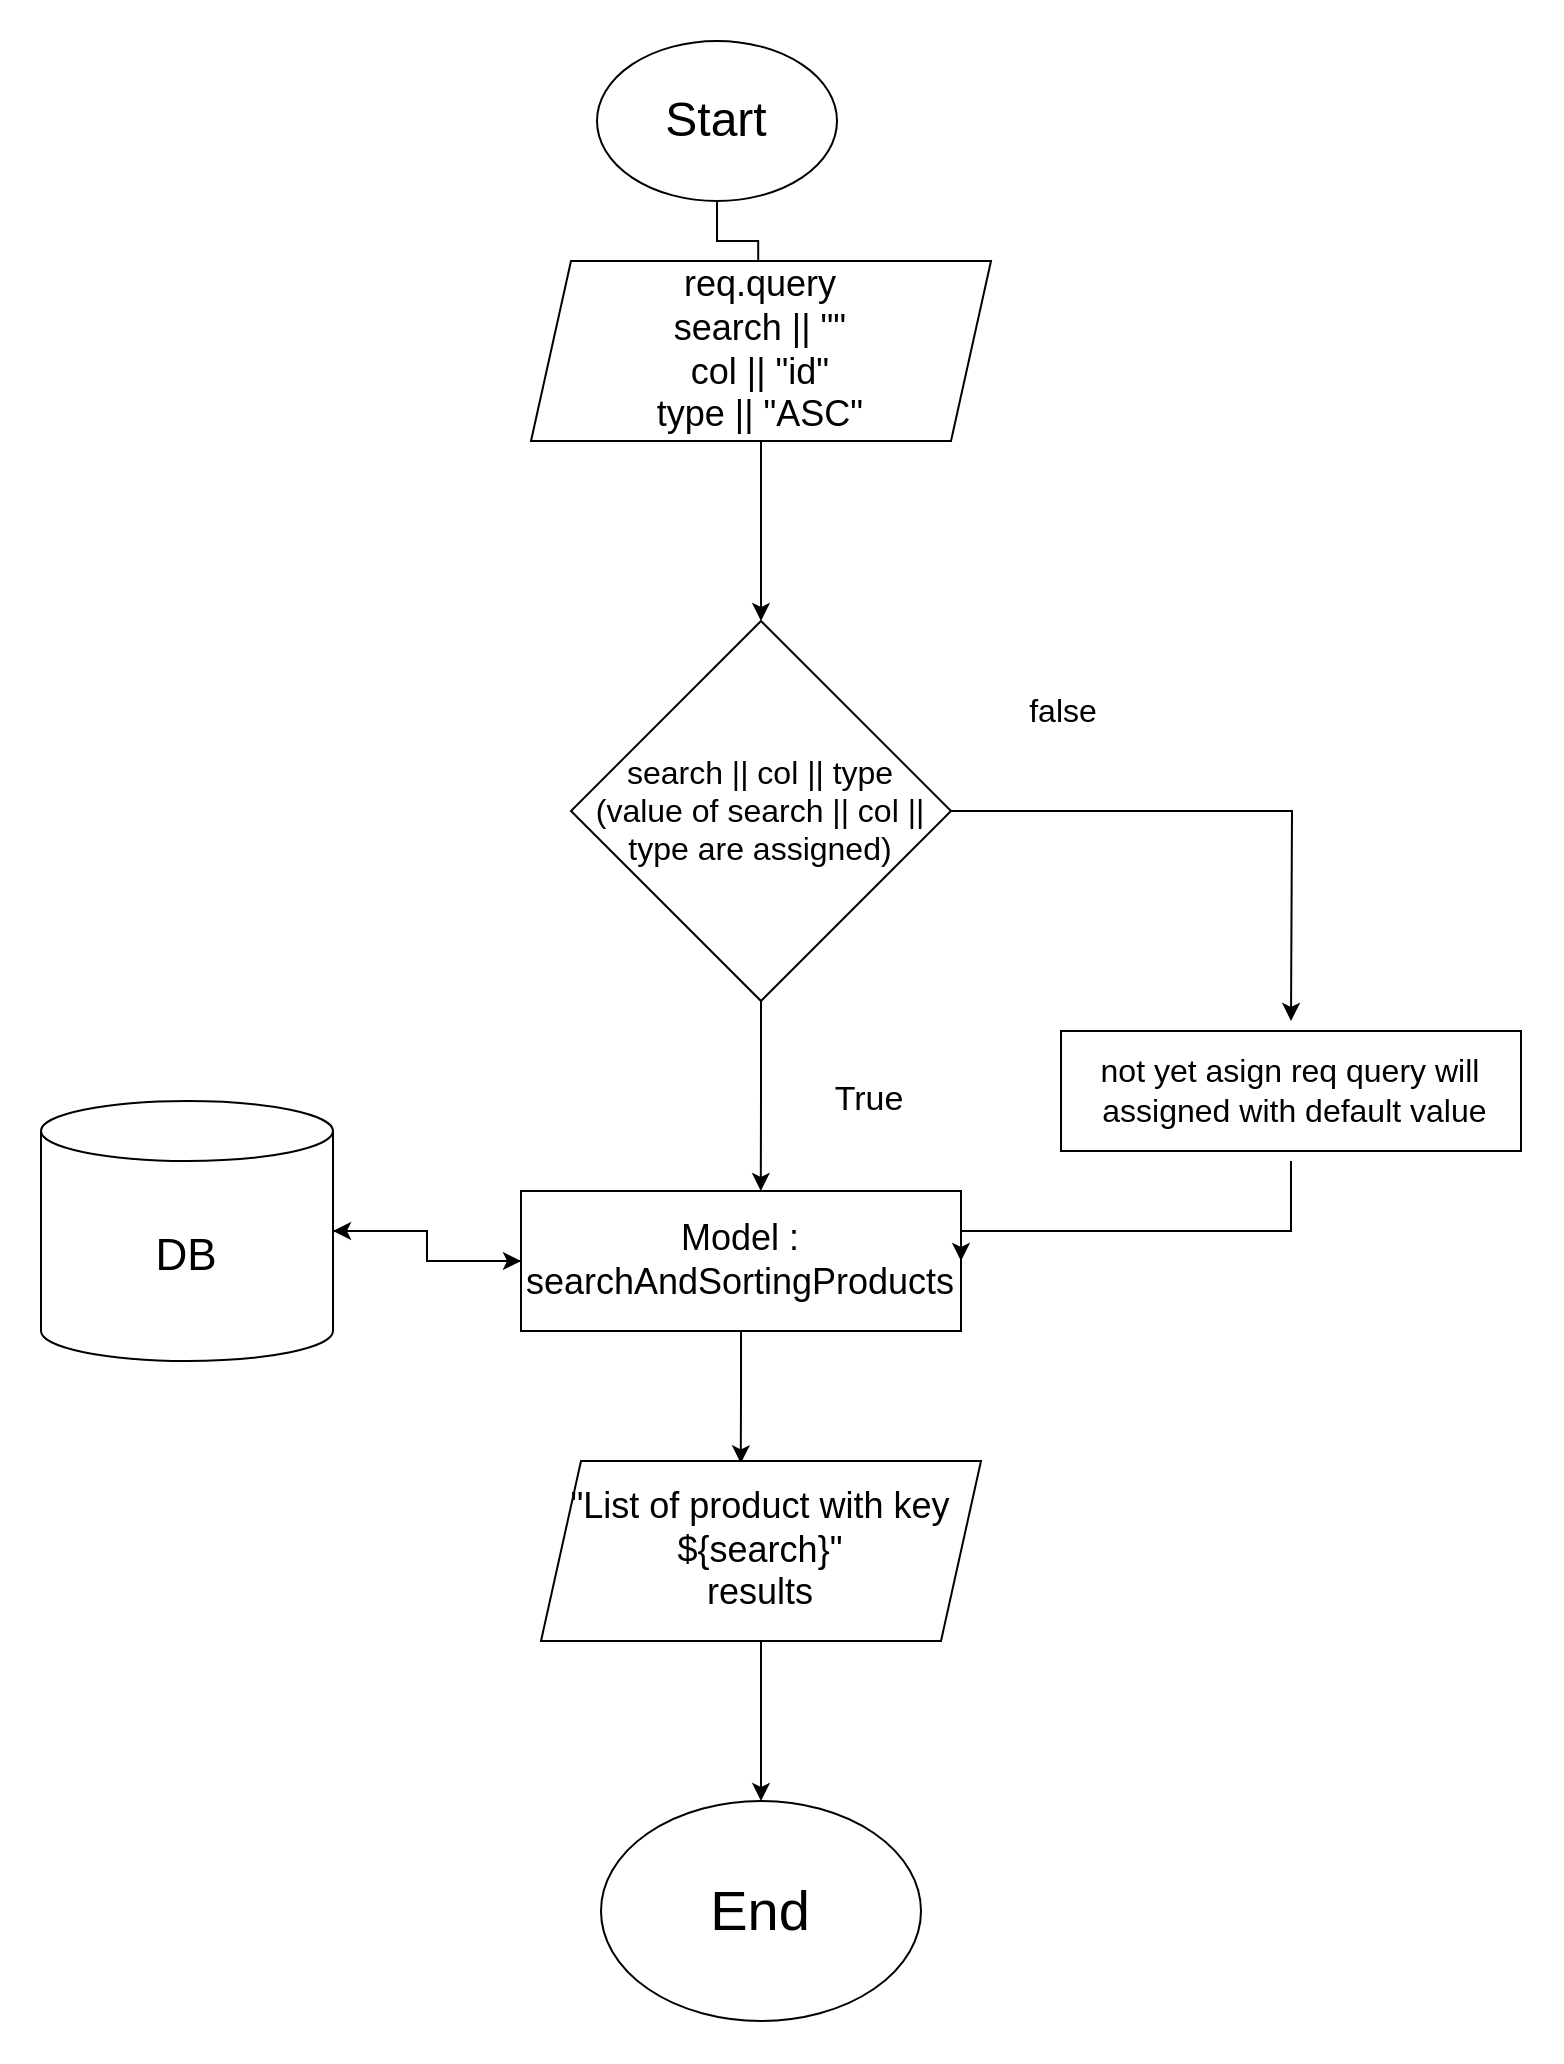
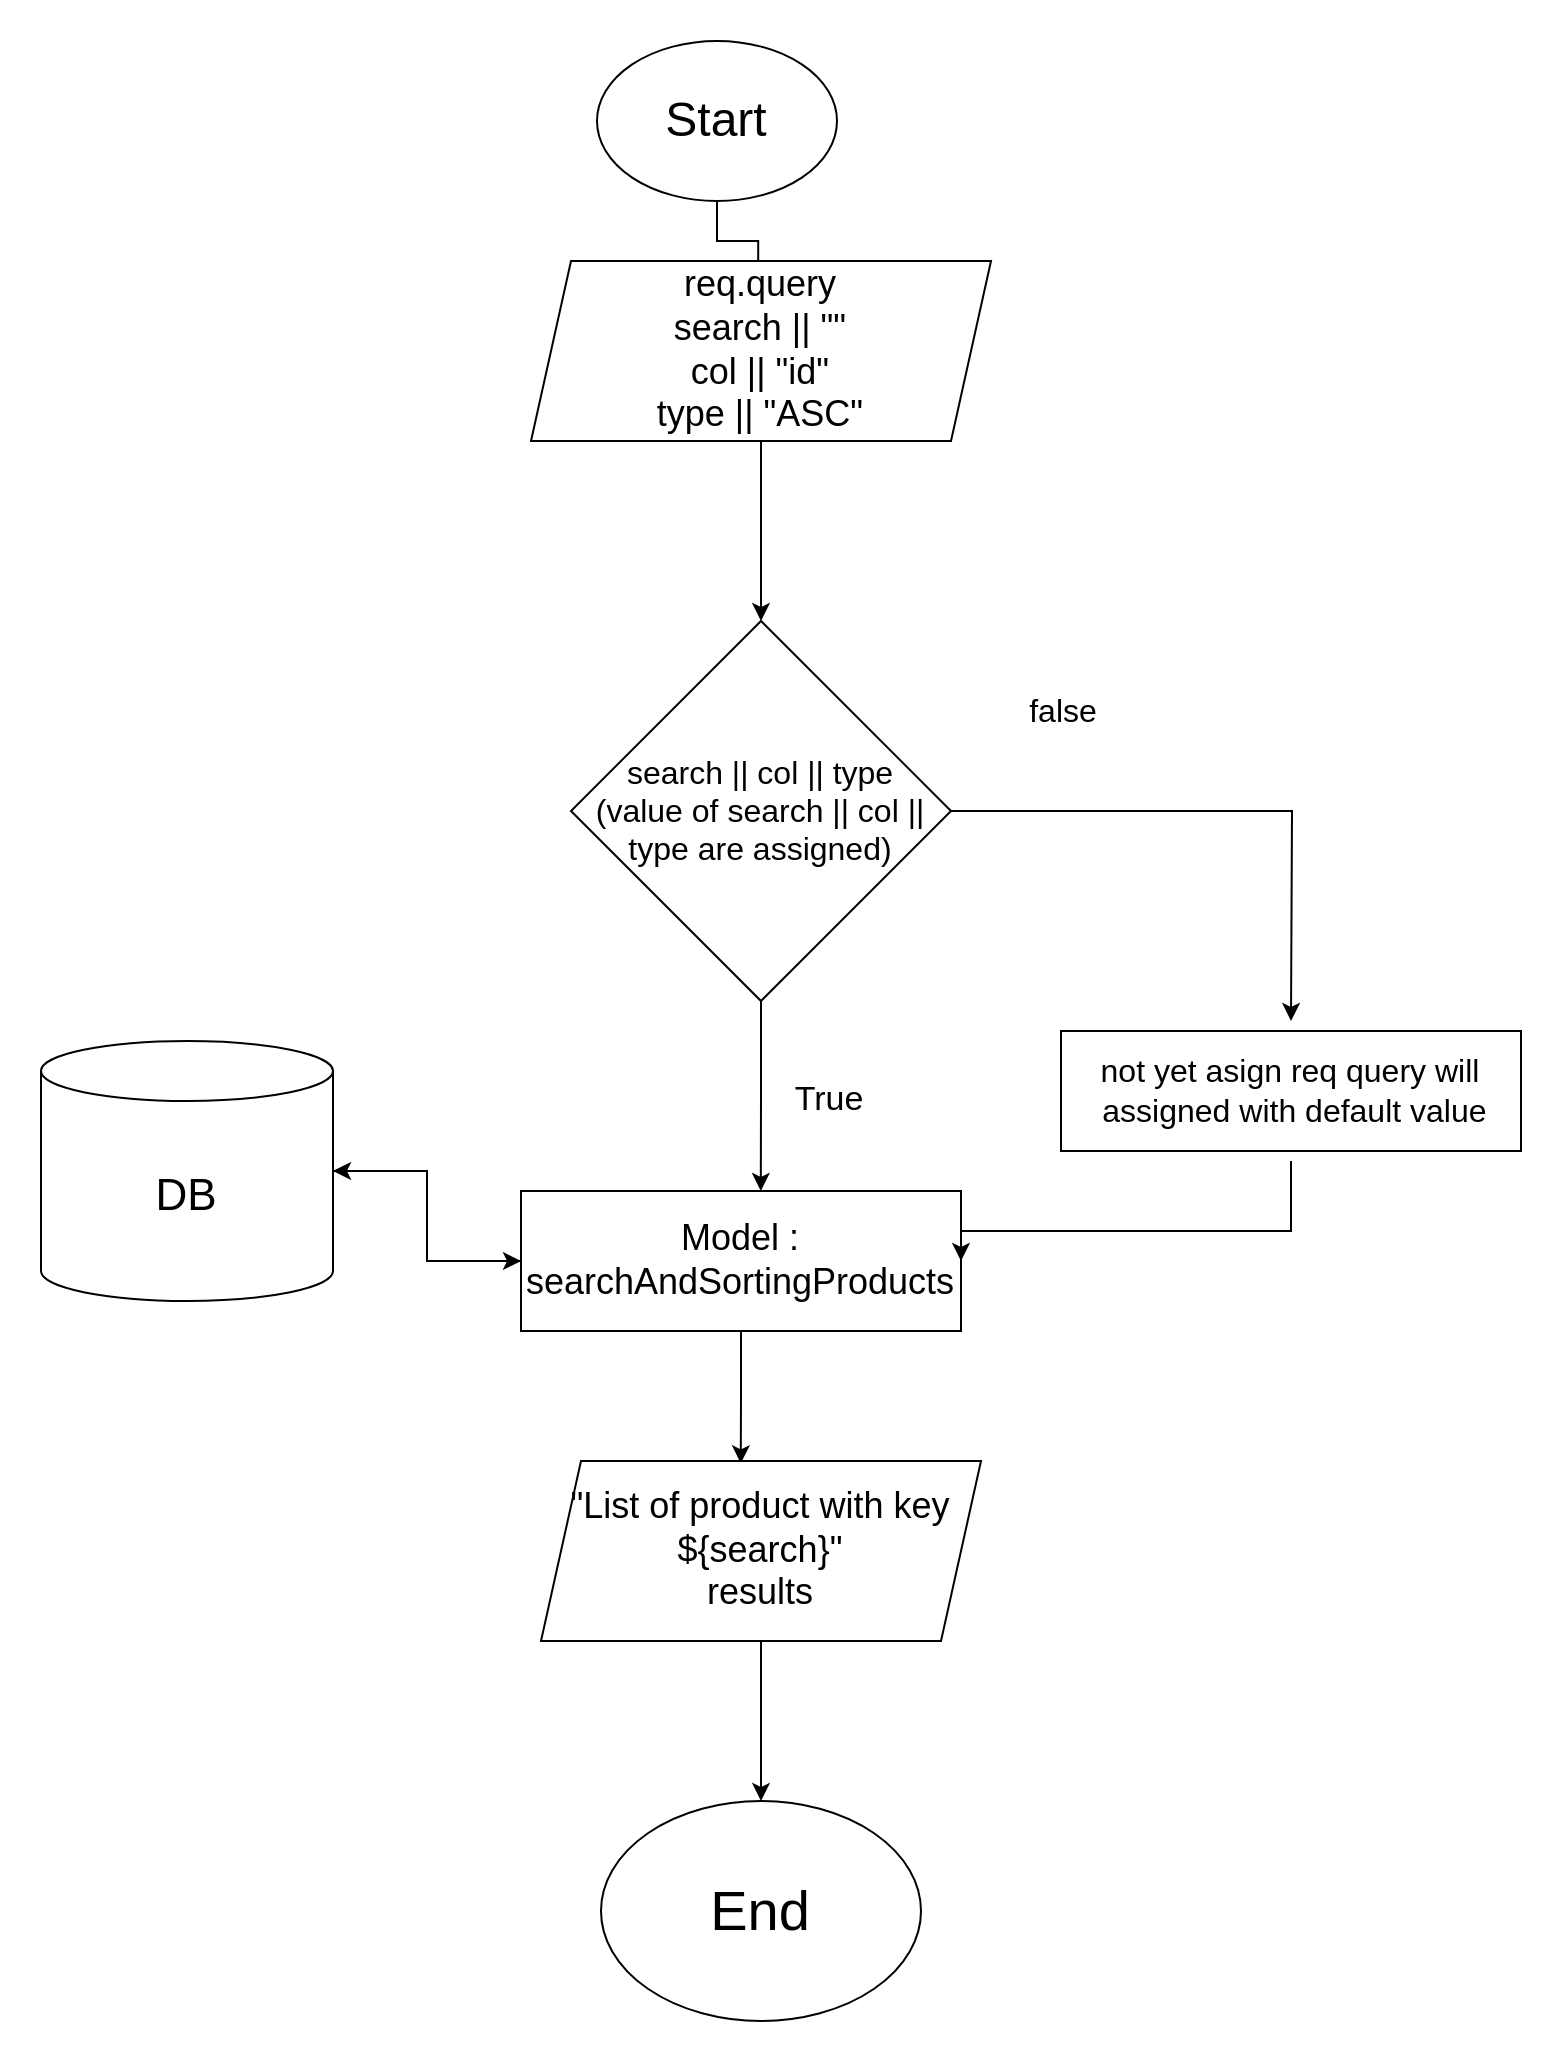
- <mxCell id="19" value="&lt;font style=&quot;font-size: 17px&quot;&gt;True&lt;/font&gt;" style="text;html=1;align=center;verticalAlign=middle;resizable=0;points=[];autosize=1;" parent="1" vertex="1"><mxGeometry x="409" y="540" width="50" height="20" as="geometry" /></mxCell>
+ <mxCell id="19" value="&lt;font style=&quot;font-size: 17px&quot;&gt;True&lt;/font&gt;" style="text;html=1;align=center;verticalAlign=middle;resizable=0;points=[];autosize=1;" parent="1" vertex="1"><mxGeometry x="389" y="540" width="50" height="20" as="geometry" /></mxCell>
- <mxCell id="13" value="&lt;font style=&quot;font-size: 22px&quot;&gt;DB&lt;/font&gt;" style="shape=cylinder3;whiteSpace=wrap;html=1;boundedLbl=1;backgroundOutline=1;size=15;" parent="1" vertex="1"><mxGeometry x="20" y="550" width="146" height="130" as="geometry" /></mxCell>
+ <mxCell id="13" value="&lt;font style=&quot;font-size: 22px&quot;&gt;DB&lt;/font&gt;" style="shape=cylinder3;whiteSpace=wrap;html=1;boundedLbl=1;backgroundOutline=1;size=15;" parent="1" vertex="1"><mxGeometry x="20" y="520" width="146" height="130" as="geometry" /></mxCell>
